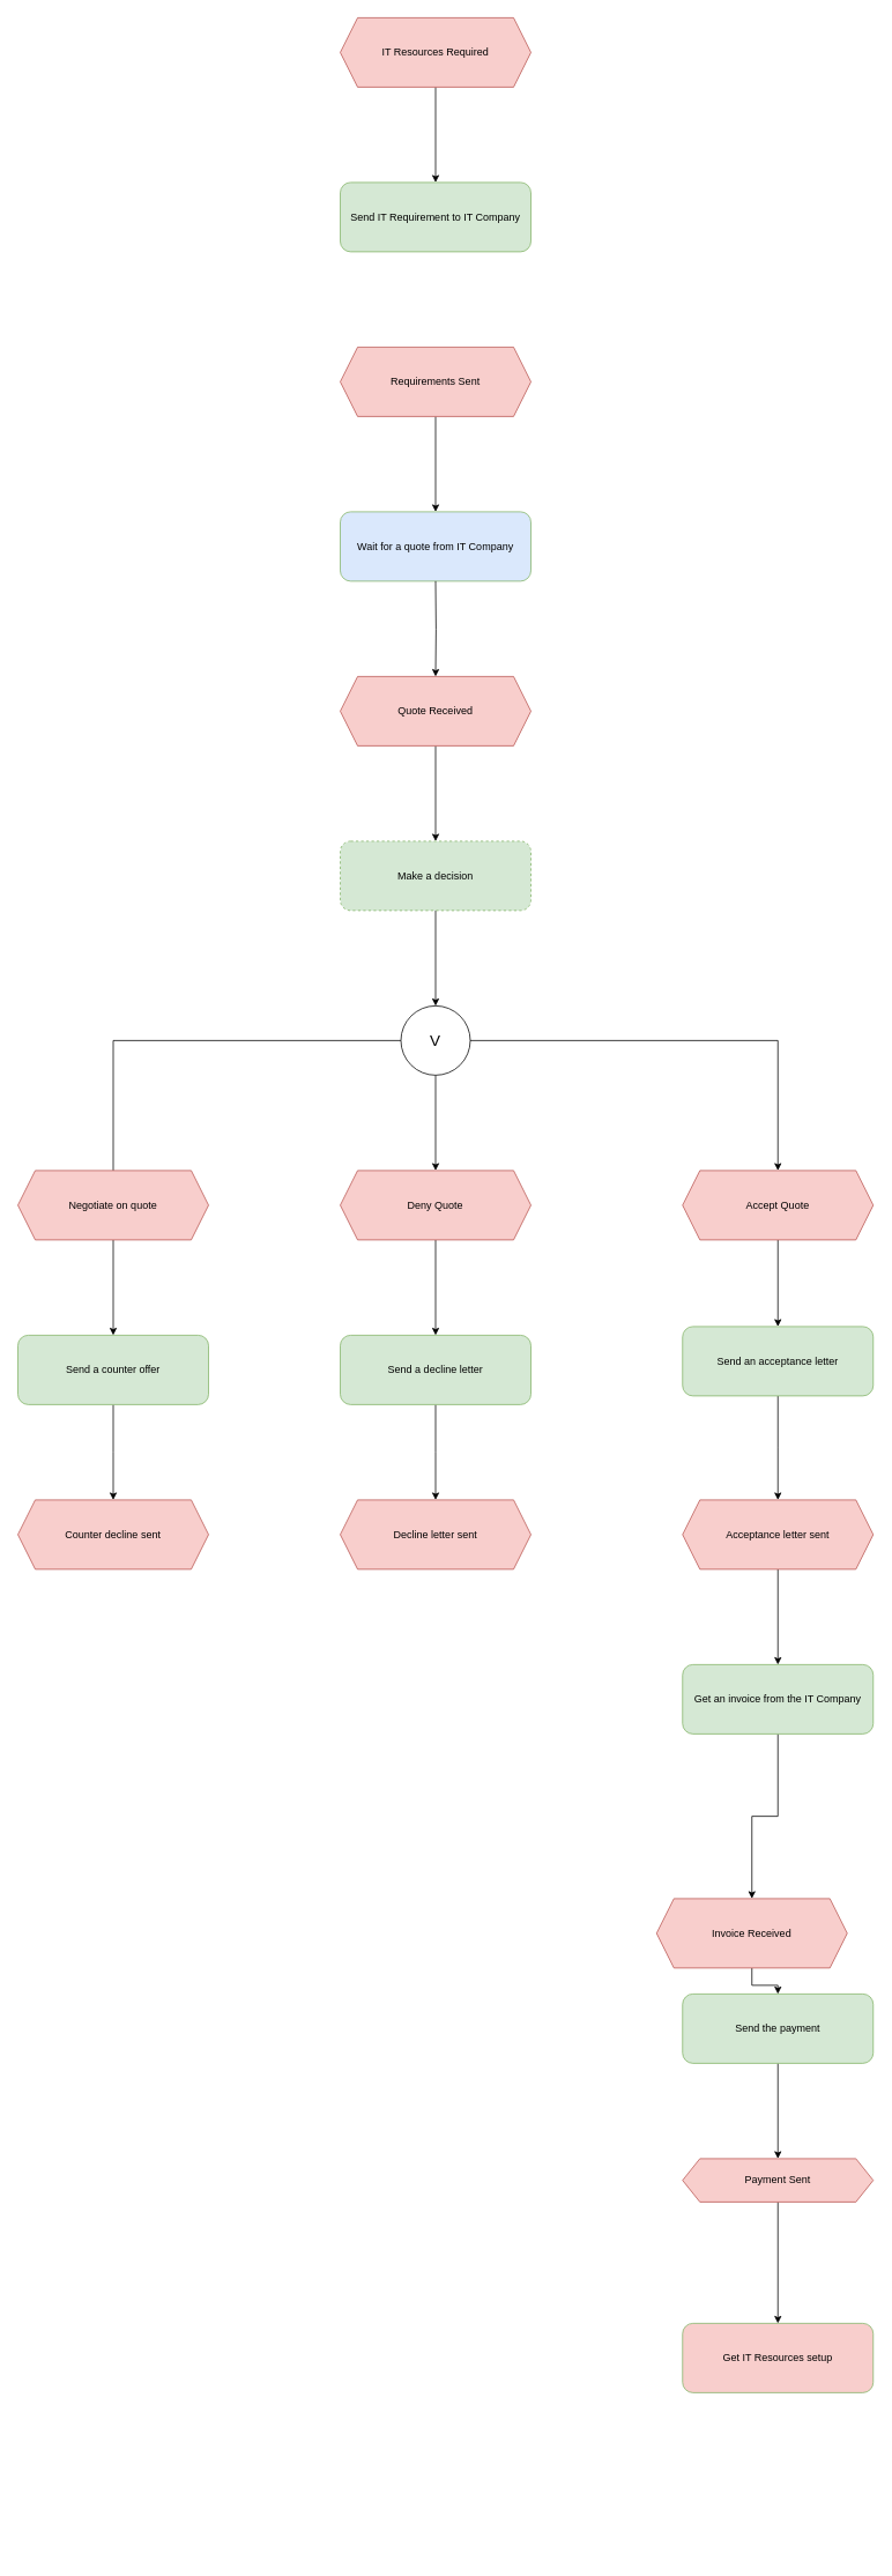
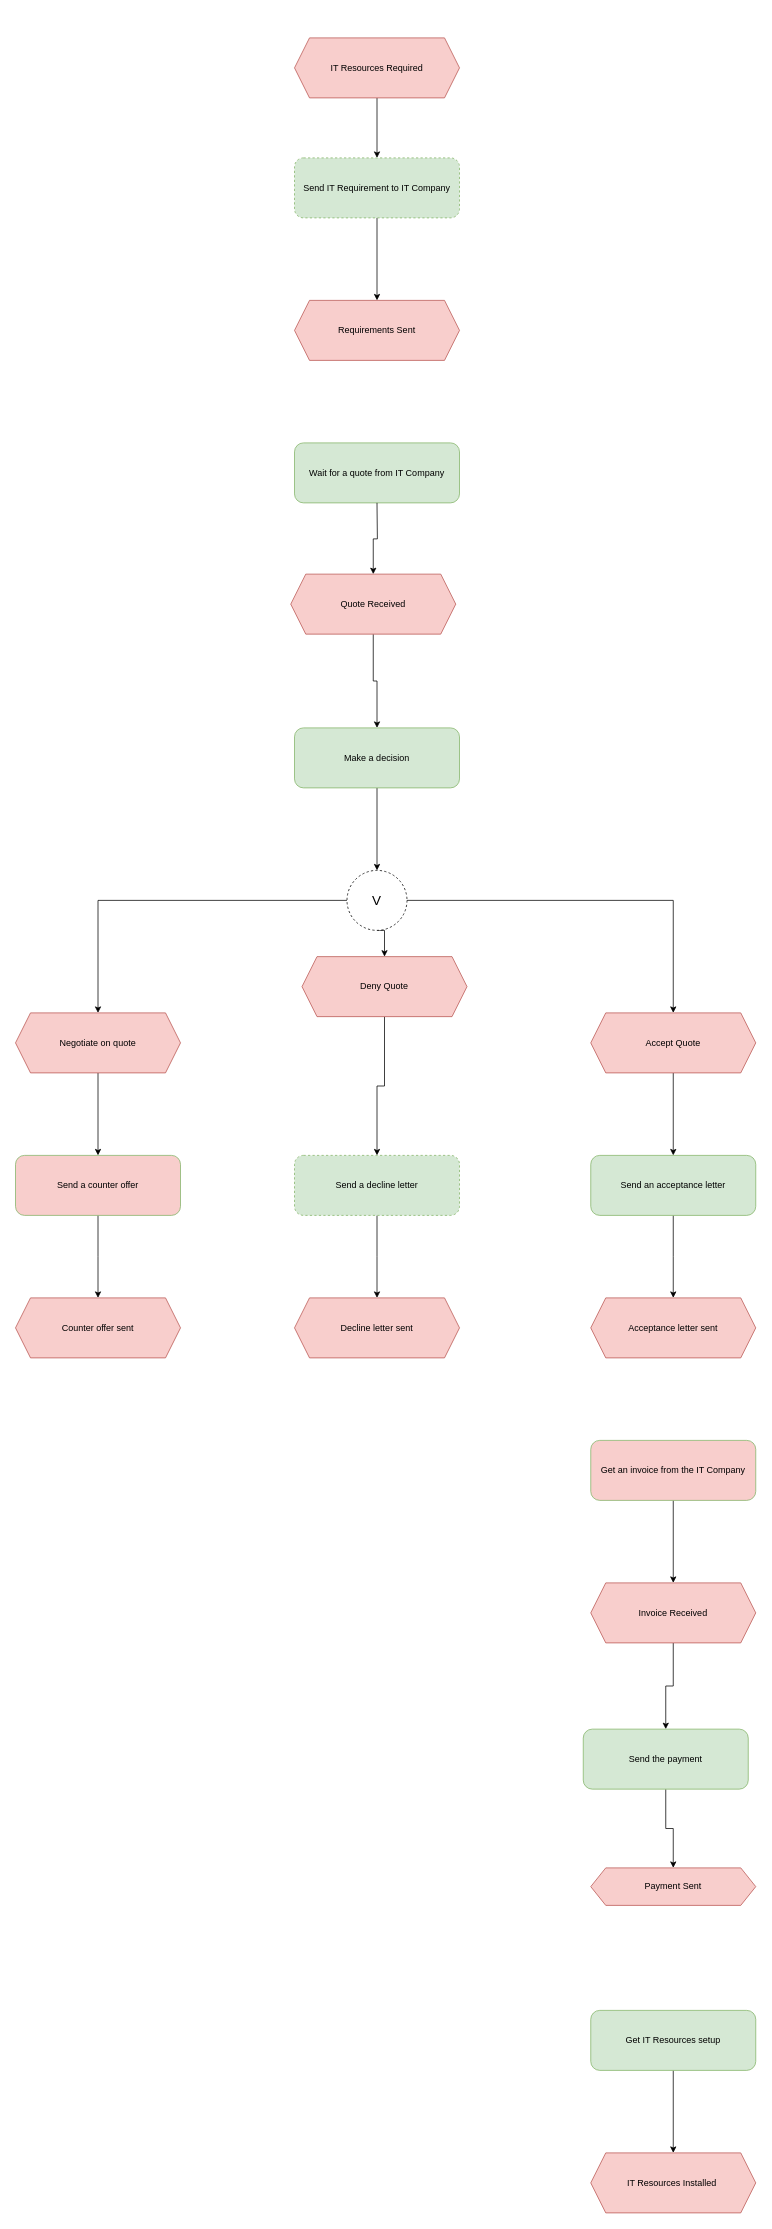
- <mxCell id="3" value="IT Resources Required" style="shape=hexagon;perimeter=hexagonPerimeter2;whiteSpace=wrap;html=1;fixedSize=1;fillColor=#f8cecc;strokeColor=#b85450;" vertex="1" parent="1"><mxGeometry x="392" y="20" width="220" height="80" as="geometry" /></mxCell>
+ <mxCell id="3" value="IT Resources Required" style="shape=hexagon;perimeter=hexagonPerimeter2;whiteSpace=wrap;html=1;fixedSize=1;fillColor=#f8cecc;strokeColor=#b85450;" vertex="1" parent="1"><mxGeometry x="392" y="50" width="220" height="80" as="geometry" /></mxCell>
- <mxCell id="5" value="Send IT Requirement to IT Company" style="rounded=1;whiteSpace=wrap;html=1;fillColor=#d5e8d4;strokeColor=#82b366;" vertex="1" parent="1"><mxGeometry x="392" y="210" width="220" height="80" as="geometry" /></mxCell>
+ <mxCell id="5" value="Send IT Requirement to IT Company" style="rounded=1;whiteSpace=wrap;html=1;fillColor=#d5e8d4;strokeColor=#82b366;dashed=1;" vertex="1" parent="1"><mxGeometry x="392" y="210" width="220" height="80" as="geometry" /></mxCell>
+ <mxCell id="4" style="edgeStyle=orthogonalEdgeStyle;rounded=0;orthogonalLoop=1;jettySize=auto;html=1;exitX=0.5;exitY=1;exitDx=0;exitDy=0;entryX=0.5;entryY=0;entryDx=0;entryDy=0;" edge="1" parent="1" source="5" target="11"><mxGeometry relative="1" as="geometry" /></mxCell>
- <mxCell id="10" style="edgeStyle=orthogonalEdgeStyle;rounded=0;orthogonalLoop=1;jettySize=auto;html=1;exitX=0.5;exitY=1;exitDx=0;exitDy=0;entryX=0.5;entryY=0;entryDx=0;entryDy=0;" edge="1" source="11" target="12" parent="1"><mxGeometry relative="1" as="geometry" /></mxCell>
- <mxCell id="12" value="Wait for a quote from IT Company" style="rounded=1;whiteSpace=wrap;html=1;fillColor=#dae8fc;strokeColor=#82b366;" vertex="1" parent="1"><mxGeometry x="392" y="590" width="220" height="80" as="geometry" /></mxCell>
+ <mxCell id="12" value="Wait for a quote from IT Company" style="rounded=1;whiteSpace=wrap;html=1;fillColor=#d5e8d4;strokeColor=#82b366;" vertex="1" parent="1"><mxGeometry x="392" y="590" width="220" height="80" as="geometry" /></mxCell>
- <mxCell id="15" value="Quote Received" style="shape=hexagon;perimeter=hexagonPerimeter2;whiteSpace=wrap;html=1;fixedSize=1;fillColor=#f8cecc;strokeColor=#b85450;" vertex="1" parent="1"><mxGeometry x="392" y="780" width="220" height="80" as="geometry" /></mxCell>
+ <mxCell id="15" value="Quote Received" style="shape=hexagon;perimeter=hexagonPerimeter2;whiteSpace=wrap;html=1;fixedSize=1;fillColor=#f8cecc;strokeColor=#b85450;" vertex="1" parent="1"><mxGeometry x="387" y="765" width="220" height="80" as="geometry" /></mxCell>
- <mxCell id="17" value="Make a decision" style="rounded=1;whiteSpace=wrap;html=1;fillColor=#d5e8d4;strokeColor=#82b366;dashed=1;" vertex="1" parent="1"><mxGeometry x="392" y="970" width="220" height="80" as="geometry" /></mxCell>
+ <mxCell id="17" value="Make a decision" style="rounded=1;whiteSpace=wrap;html=1;fillColor=#d5e8d4;strokeColor=#82b366;" vertex="1" parent="1"><mxGeometry x="392" y="970" width="220" height="80" as="geometry" /></mxCell>
- <mxCell id="9" value="&lt;font style=&quot;font-size: 18px&quot;&gt;V&lt;/font&gt;" style="ellipse;whiteSpace=wrap;html=1;aspect=fixed;" vertex="1" parent="1"><mxGeometry x="462" y="1160" width="80" height="80" as="geometry" /></mxCell>
+ <mxCell id="9" value="&lt;font style=&quot;font-size: 18px&quot;&gt;V&lt;/font&gt;" style="ellipse;whiteSpace=wrap;html=1;aspect=fixed;dashed=1;" vertex="1" parent="1"><mxGeometry x="462" y="1160" width="80" height="80" as="geometry" /></mxCell>
- <mxCell id="6" style="edgeStyle=orthogonalEdgeStyle;rounded=0;orthogonalLoop=1;jettySize=auto;html=1;exitX=0;exitY=0.5;exitDx=0;exitDy=0;entryX=0.5;entryY=0;entryDx=0;entryDy=0;fontSize=18;endArrow=none;" edge="1" parent="1" source="9" target="19"><mxGeometry relative="1" as="geometry" /></mxCell>
+ <mxCell id="6" style="edgeStyle=orthogonalEdgeStyle;rounded=0;orthogonalLoop=1;jettySize=auto;html=1;exitX=0;exitY=0.5;exitDx=0;exitDy=0;entryX=0.5;entryY=0;entryDx=0;entryDy=0;fontSize=18;" edge="1" parent="1" source="9" target="19"><mxGeometry relative="1" as="geometry" /></mxCell>
- <mxCell id="23" value="Deny Quote" style="shape=hexagon;perimeter=hexagonPerimeter2;whiteSpace=wrap;html=1;fixedSize=1;fillColor=#f8cecc;strokeColor=#b85450;" vertex="1" parent="1"><mxGeometry x="392" y="1350" width="220" height="80" as="geometry" /></mxCell>
+ <mxCell id="23" value="Deny Quote" style="shape=hexagon;perimeter=hexagonPerimeter2;whiteSpace=wrap;html=1;fixedSize=1;fillColor=#f8cecc;strokeColor=#b85450;" vertex="1" parent="1"><mxGeometry x="402" y="1275" width="220" height="80" as="geometry" /></mxCell>
- <mxCell id="29" value="Send an acceptance letter" style="rounded=1;whiteSpace=wrap;html=1;fillColor=#d5e8d4;strokeColor=#82b366;" vertex="1" parent="1"><mxGeometry x="787" y="1530" width="220" height="80" as="geometry" /></mxCell>
+ <mxCell id="29" value="Send an acceptance letter" style="rounded=1;whiteSpace=wrap;html=1;fillColor=#d5e8d4;strokeColor=#82b366;" vertex="1" parent="1"><mxGeometry x="787" y="1540" width="220" height="80" as="geometry" /></mxCell>
- <mxCell id="21" value="Send a counter offer" style="rounded=1;whiteSpace=wrap;html=1;fillColor=#d5e8d4;strokeColor=#82b366;" vertex="1" parent="1"><mxGeometry x="20" y="1540" width="220" height="80" as="geometry" /></mxCell>
+ <mxCell id="21" value="Send a counter offer" style="rounded=1;whiteSpace=wrap;html=1;fillColor=#f8cecc;strokeColor=#82b366;" vertex="1" parent="1"><mxGeometry x="20" y="1540" width="220" height="80" as="geometry" /></mxCell>
- <mxCell id="25" value="Send a decline letter" style="rounded=1;whiteSpace=wrap;html=1;fillColor=#d5e8d4;strokeColor=#82b366;" vertex="1" parent="1"><mxGeometry x="392" y="1540" width="220" height="80" as="geometry" /></mxCell>
+ <mxCell id="25" value="Send a decline letter" style="rounded=1;whiteSpace=wrap;html=1;fillColor=#d5e8d4;strokeColor=#82b366;dashed=1;" vertex="1" parent="1"><mxGeometry x="392" y="1540" width="220" height="80" as="geometry" /></mxCell>
- <mxCell id="30" value="Counter decline sent" style="shape=hexagon;perimeter=hexagonPerimeter2;whiteSpace=wrap;html=1;fixedSize=1;fillColor=#f8cecc;strokeColor=#b85450;" vertex="1" parent="1"><mxGeometry x="20" y="1730" width="220" height="80" as="geometry" /></mxCell>
+ <mxCell id="30" value="Counter offer sent" style="shape=hexagon;perimeter=hexagonPerimeter2;whiteSpace=wrap;html=1;fixedSize=1;fillColor=#f8cecc;strokeColor=#b85450;" vertex="1" parent="1"><mxGeometry x="20" y="1730" width="220" height="80" as="geometry" /></mxCell>
- <mxCell id="32" style="edgeStyle=orthogonalEdgeStyle;rounded=0;orthogonalLoop=1;jettySize=auto;html=1;exitX=0.5;exitY=1;exitDx=0;exitDy=0;entryX=0.5;entryY=0;entryDx=0;entryDy=0;" edge="1" source="33" target="36" parent="1"><mxGeometry relative="1" as="geometry" /></mxCell>
- <mxCell id="36" value="Get an invoice from the IT Company" style="rounded=1;whiteSpace=wrap;html=1;fillColor=#d5e8d4;strokeColor=#82b366;" vertex="1" parent="1"><mxGeometry x="787" y="1920" width="220" height="80" as="geometry" /></mxCell>
+ <mxCell id="36" value="Get an invoice from the IT Company" style="rounded=1;whiteSpace=wrap;html=1;fillColor=#f8cecc;strokeColor=#82b366;" vertex="1" parent="1"><mxGeometry x="787" y="1920" width="220" height="80" as="geometry" /></mxCell>
- <mxCell id="38" value="Invoice Received" style="shape=hexagon;perimeter=hexagonPerimeter2;whiteSpace=wrap;html=1;fixedSize=1;fillColor=#f8cecc;strokeColor=#b85450;" vertex="1" parent="1"><mxGeometry x="757" y="2190" width="220" height="80" as="geometry" /></mxCell>
+ <mxCell id="38" value="Invoice Received" style="shape=hexagon;perimeter=hexagonPerimeter2;whiteSpace=wrap;html=1;fixedSize=1;fillColor=#f8cecc;strokeColor=#b85450;" vertex="1" parent="1"><mxGeometry x="787" y="2110" width="220" height="80" as="geometry" /></mxCell>
- <mxCell id="40" value="Send the payment" style="rounded=1;whiteSpace=wrap;html=1;fillColor=#d5e8d4;strokeColor=#82b366;" vertex="1" parent="1"><mxGeometry x="787" y="2300" width="220" height="80" as="geometry" /></mxCell>
+ <mxCell id="40" value="Send the payment" style="rounded=1;whiteSpace=wrap;html=1;fillColor=#d5e8d4;strokeColor=#82b366;" vertex="1" parent="1"><mxGeometry x="777" y="2305" width="220" height="80" as="geometry" /></mxCell>
- <mxCell id="41" style="edgeStyle=orthogonalEdgeStyle;rounded=0;orthogonalLoop=1;jettySize=auto;html=1;exitX=0.5;exitY=1;exitDx=0;exitDy=0;entryX=0.5;entryY=0;entryDx=0;entryDy=0;" edge="1" source="42" target="44" parent="1"><mxGeometry relative="1" as="geometry" /></mxCell>
- <mxCell id="44" value="Get IT Resources setup" style="rounded=1;whiteSpace=wrap;html=1;fillColor=#f8cecc;strokeColor=#82b366;" vertex="1" parent="1"><mxGeometry x="787" y="2680" width="220" height="80" as="geometry" /></mxCell>
+ <mxCell id="44" value="Get IT Resources setup" style="rounded=1;whiteSpace=wrap;html=1;fillColor=#d5e8d4;strokeColor=#82b366;" vertex="1" parent="1"><mxGeometry x="787" y="2680" width="220" height="80" as="geometry" /></mxCell>
+ <mxCell id="43" style="edgeStyle=orthogonalEdgeStyle;rounded=0;orthogonalLoop=1;jettySize=auto;html=1;exitX=0.5;exitY=1;exitDx=0;exitDy=0;entryX=0.5;entryY=0;entryDx=0;entryDy=0;fontSize=18;" edge="1" parent="1" source="44" target="45"><mxGeometry relative="1" as="geometry" /></mxCell>
+ <mxCell id="45" value="IT Resources Installed&amp;nbsp;" style="shape=hexagon;perimeter=hexagonPerimeter2;whiteSpace=wrap;html=1;fixedSize=1;fillColor=#f8cecc;strokeColor=#b85450;" vertex="1" parent="1"><mxGeometry x="787" y="2870" width="220" height="80" as="geometry" /></mxCell>
